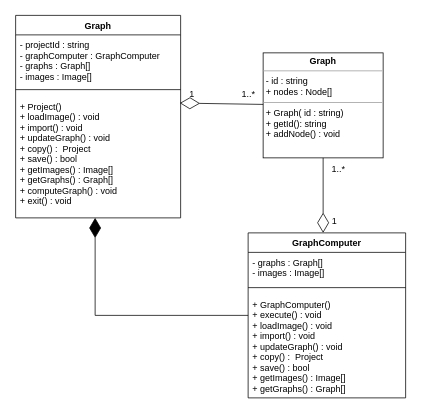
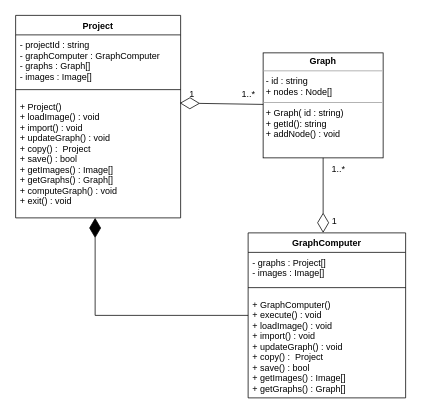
- <mxCell id="2" value="Graph" style="swimlane;fontStyle=1;align=center;verticalAlign=top;childLayout=stackLayout;horizontal=1;startSize=26;horizontalStack=0;resizeParent=1;resizeLast=0;collapsible=1;marginBottom=0;rounded=0;shadow=0;strokeWidth=1;" vertex="1" parent="1"><mxGeometry x="20" y="20" width="220" height="270" as="geometry"><mxRectangle x="550" y="140" width="160" height="26" as="alternateBounds" /></mxGeometry></mxCell>
+ <mxCell id="2" value="Project" style="swimlane;fontStyle=1;align=center;verticalAlign=top;childLayout=stackLayout;horizontal=1;startSize=26;horizontalStack=0;resizeParent=1;resizeLast=0;collapsible=1;marginBottom=0;rounded=0;shadow=0;strokeWidth=1;" vertex="1" parent="1"><mxGeometry x="20" y="20" width="220" height="270" as="geometry"><mxRectangle x="550" y="140" width="160" height="26" as="alternateBounds" /></mxGeometry></mxCell>
- <mxCell id="11" value="- graphs : Graph[]&#10;- images : Image[]&#10;" style="text;align=left;verticalAlign=top;spacingLeft=4;spacingRight=4;overflow=hidden;rotatable=0;points=[[0,0.5],[1,0.5]];portConstraint=eastwest;rounded=0;shadow=0;html=0;" vertex="1" parent="10"><mxGeometry y="26" width="210" height="38" as="geometry" /></mxCell>
+ <mxCell id="11" value="- graphs : Project[]&#10;- images : Image[]&#10;" style="text;align=left;verticalAlign=top;spacingLeft=4;spacingRight=4;overflow=hidden;rotatable=0;points=[[0,0.5],[1,0.5]];portConstraint=eastwest;rounded=0;shadow=0;html=0;" vertex="1" parent="10"><mxGeometry y="26" width="210" height="38" as="geometry" /></mxCell>
